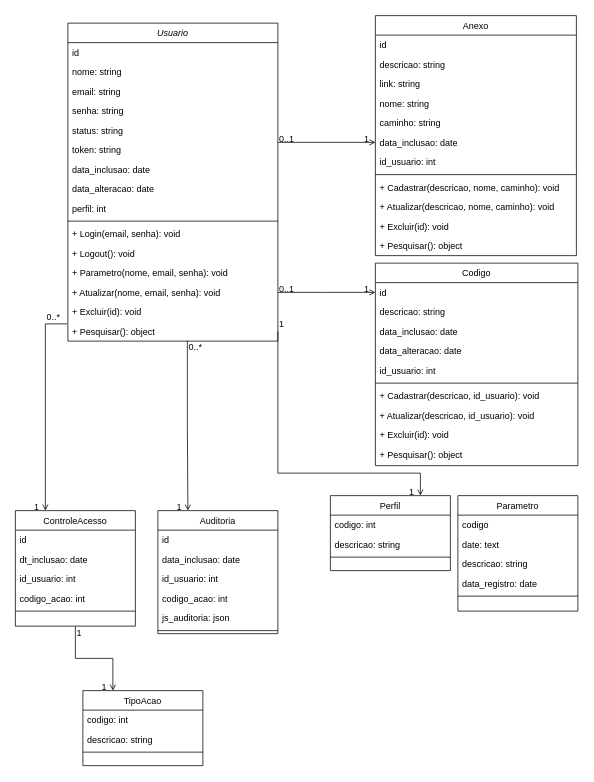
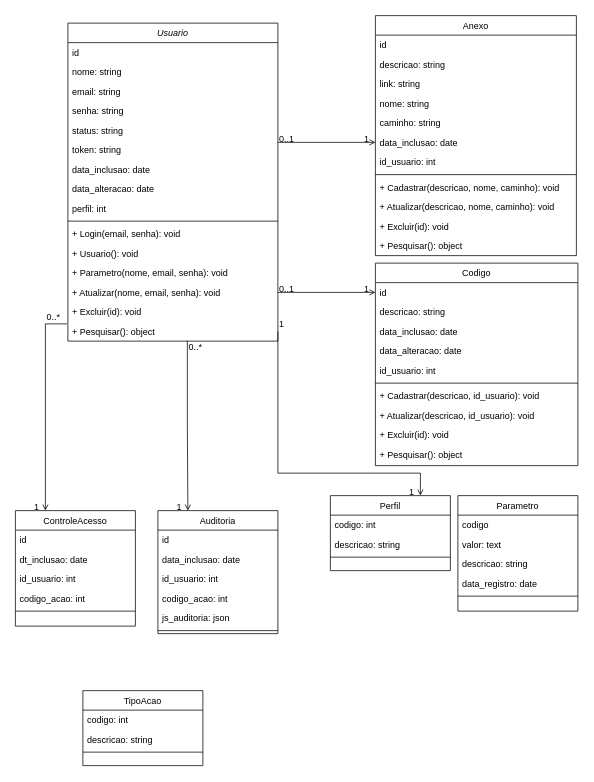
- <mxCell id="14" value="+ Logout(): void" style="text;align=left;verticalAlign=top;spacingLeft=4;spacingRight=4;overflow=hidden;rotatable=0;points=[[0,0.5],[1,0.5]];portConstraint=eastwest;" vertex="1" parent="2"><mxGeometry y="294" width="280" height="26" as="geometry" /></mxCell>
+ <mxCell id="14" value="+ Usuario(): void" style="text;align=left;verticalAlign=top;spacingLeft=4;spacingRight=4;overflow=hidden;rotatable=0;points=[[0,0.5],[1,0.5]];portConstraint=eastwest;" vertex="1" parent="2"><mxGeometry y="294" width="280" height="26" as="geometry" /></mxCell>
- <mxCell id="48" value="date: text" style="text;align=left;verticalAlign=top;spacingLeft=4;spacingRight=4;overflow=hidden;rotatable=0;points=[[0,0.5],[1,0.5]];portConstraint=eastwest;rounded=0;shadow=0;html=0;" vertex="1" parent="46"><mxGeometry y="52" width="160" height="26" as="geometry" /></mxCell>
+ <mxCell id="48" value="valor: text" style="text;align=left;verticalAlign=top;spacingLeft=4;spacingRight=4;overflow=hidden;rotatable=0;points=[[0,0.5],[1,0.5]];portConstraint=eastwest;rounded=0;shadow=0;html=0;" vertex="1" parent="46"><mxGeometry y="52" width="160" height="26" as="geometry" /></mxCell>
- <mxCell id="79" value="" style="endArrow=open;shadow=0;strokeWidth=1;rounded=0;curved=0;endFill=1;edgeStyle=elbowEdgeStyle;elbow=vertical;entryX=0.25;entryY=0;entryDx=0;entryDy=0;exitX=0.5;exitY=1;exitDx=0;exitDy=0;" edge="1" parent="1" source="69" target="75"><mxGeometry x="0.5" y="41" relative="1" as="geometry"><mxPoint x="300" y="854" as="sourcePoint" /><mxPoint x="240" y="930" as="targetPoint" /><mxPoint x="-40" y="32" as="offset" /></mxGeometry></mxCell>
- <mxCell id="80" value="1" style="resizable=0;align=left;verticalAlign=bottom;labelBackgroundColor=none;fontSize=12;" connectable="0" vertex="1" parent="79"><mxGeometry x="-1" relative="1" as="geometry"><mxPoint y="17" as="offset" /></mxGeometry></mxCell>
- <mxCell id="81" value="1" style="resizable=0;align=right;verticalAlign=bottom;labelBackgroundColor=none;fontSize=12;" connectable="0" vertex="1" parent="79"><mxGeometry x="1" relative="1" as="geometry"><mxPoint x="-7" y="4" as="offset" /></mxGeometry></mxCell>
